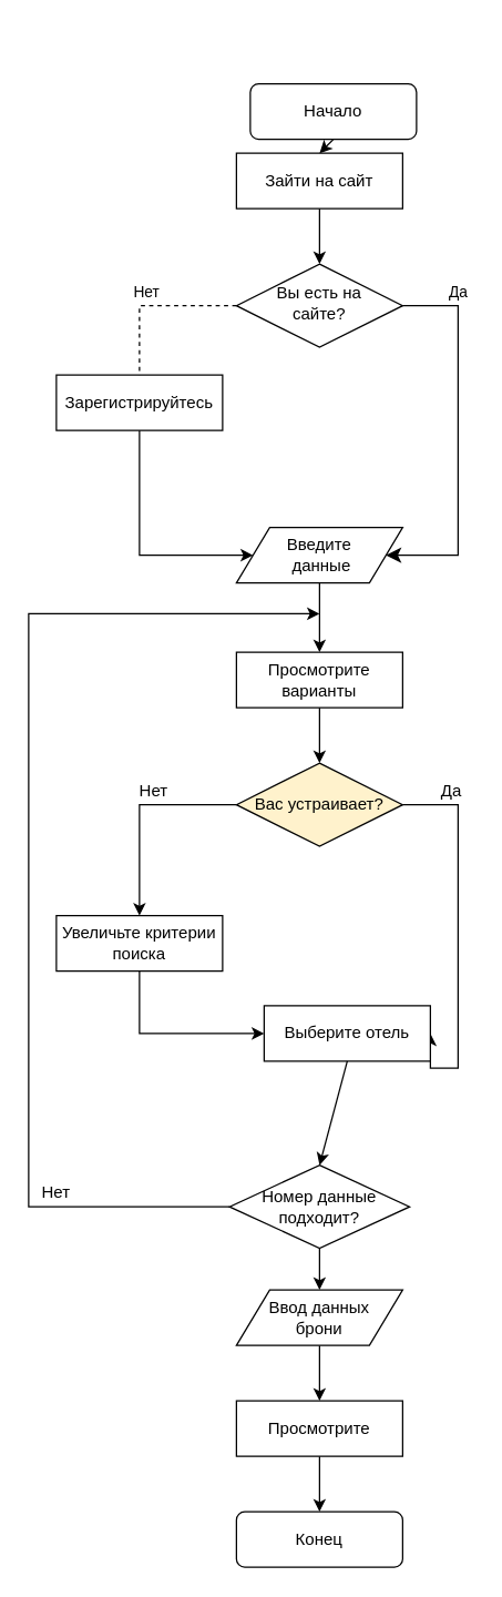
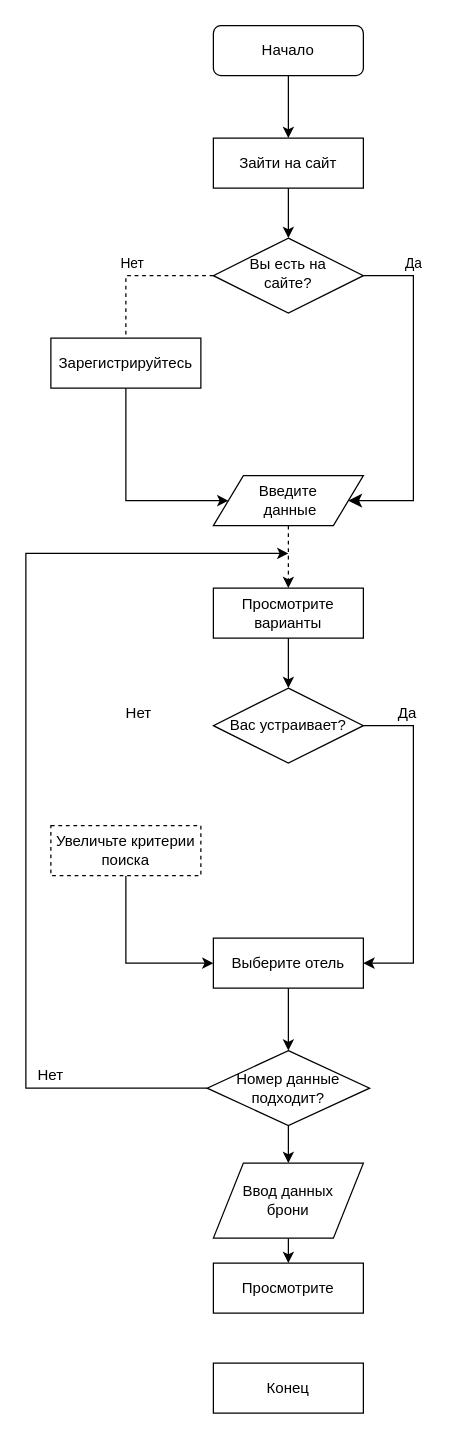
- <mxCell id="2" value="Начало" style="rounded=1;whiteSpace=wrap;html=1;fontSize=12;glass=0;strokeWidth=1;shadow=0;" parent="1" vertex="1"><mxGeometry x="180" y="60" width="120" height="40" as="geometry" /></mxCell>
+ <mxCell id="2" value="Начало" style="rounded=1;whiteSpace=wrap;html=1;fontSize=12;glass=0;strokeWidth=1;shadow=0;" parent="1" vertex="1"><mxGeometry x="170" y="20" width="120" height="40" as="geometry" /></mxCell>
- <mxCell id="13" value="" style="endArrow=classic;html=1;exitX=0.5;exitY=1;exitDx=0;exitDy=0;entryX=0.5;entryY=0;entryDx=0;entryDy=0;" edge="1" parent="1" source="11" target="12"><mxGeometry width="50" height="50" relative="1" as="geometry"><mxPoint x="250" y="500" as="sourcePoint" /><mxPoint x="300" y="450" as="targetPoint" /></mxGeometry></mxCell>
+ <mxCell id="13" value="" style="endArrow=classic;html=1;exitX=0.5;exitY=1;exitDx=0;exitDy=0;entryX=0.5;entryY=0;entryDx=0;entryDy=0;dashed=1;" edge="1" parent="1" source="11" target="12"><mxGeometry width="50" height="50" relative="1" as="geometry"><mxPoint x="250" y="500" as="sourcePoint" /><mxPoint x="300" y="450" as="targetPoint" /></mxGeometry></mxCell>
- <mxCell id="16" value="Вас устраивает?" style="rhombus;whiteSpace=wrap;html=1;fillColor=#fff2cc;" vertex="1" parent="1"><mxGeometry x="170" y="550" width="120" height="60" as="geometry" /></mxCell>
+ <mxCell id="16" value="Вас устраивает?" style="rhombus;whiteSpace=wrap;html=1;" vertex="1" parent="1"><mxGeometry x="170" y="550" width="120" height="60" as="geometry" /></mxCell>
- <mxCell id="14" style="edgeStyle=orthogonalEdgeStyle;rounded=0;orthogonalLoop=1;jettySize=auto;html=1;exitX=0;exitY=0.5;exitDx=0;exitDy=0;entryX=0.5;entryY=0;entryDx=0;entryDy=0;endArrow=classic;endFill=1;" edge="1" parent="1" source="16" target="20"><mxGeometry relative="1" as="geometry" /></mxCell>
- <mxCell id="20" value="Увеличьте критерии&lt;br&gt;поиска" style="rounded=0;whiteSpace=wrap;html=1;" vertex="1" parent="1"><mxGeometry x="40" y="660" width="120" height="40" as="geometry" /></mxCell>
+ <mxCell id="20" value="Увеличьте критерии&lt;br&gt;поиска" style="rounded=0;whiteSpace=wrap;html=1;dashed=1;" vertex="1" parent="1"><mxGeometry x="40" y="660" width="120" height="40" as="geometry" /></mxCell>
- <mxCell id="22" value="Выберите отель" style="rounded=0;whiteSpace=wrap;html=1;" vertex="1" parent="1"><mxGeometry x="190" y="725" width="120" height="40" as="geometry" /></mxCell>
+ <mxCell id="22" value="Выберите отель" style="rounded=0;whiteSpace=wrap;html=1;" vertex="1" parent="1"><mxGeometry x="170" y="750" width="120" height="40" as="geometry" /></mxCell>
- <mxCell id="30" value="Ввод данных&lt;br&gt;брони" style="shape=parallelogram;perimeter=parallelogramPerimeter;whiteSpace=wrap;html=1;" vertex="1" parent="1"><mxGeometry x="170" y="930" width="120" height="40" as="geometry" /></mxCell>
+ <mxCell id="30" value="Ввод данных&lt;br&gt;брони" style="shape=parallelogram;perimeter=parallelogramPerimeter;whiteSpace=wrap;html=1;" vertex="1" parent="1"><mxGeometry x="170" y="930" width="120" height="60" as="geometry" /></mxCell>
- <mxCell id="31" style="edgeStyle=orthogonalEdgeStyle;rounded=0;orthogonalLoop=1;jettySize=auto;html=1;exitX=0.5;exitY=1;exitDx=0;exitDy=0;entryX=0.5;entryY=0;entryDx=0;entryDy=0;endArrow=classic;endFill=1;" edge="1" parent="1" source="32" target="33"><mxGeometry relative="1" as="geometry" /></mxCell>
- <mxCell id="33" value="Конец" style="rounded=1;whiteSpace=wrap;html=1;" vertex="1" parent="1"><mxGeometry x="170" y="1090" width="120" height="40" as="geometry" /></mxCell>
+ <mxCell id="33" value="Конец" style="whiteSpace=wrap;html=1;rounded=0;" vertex="1" parent="1"><mxGeometry x="170" y="1090" width="120" height="40" as="geometry" /></mxCell>
